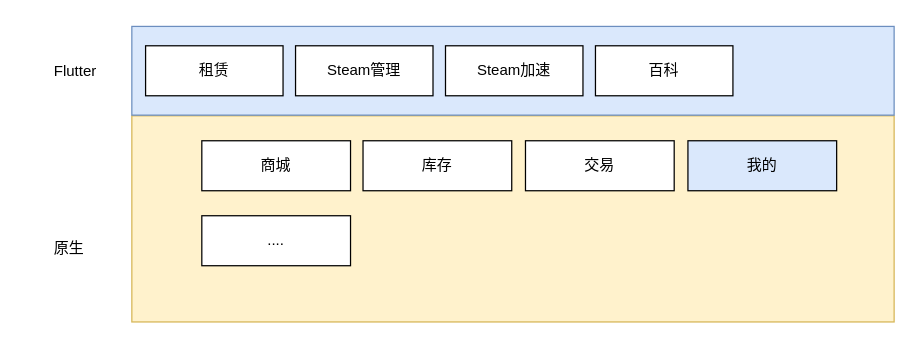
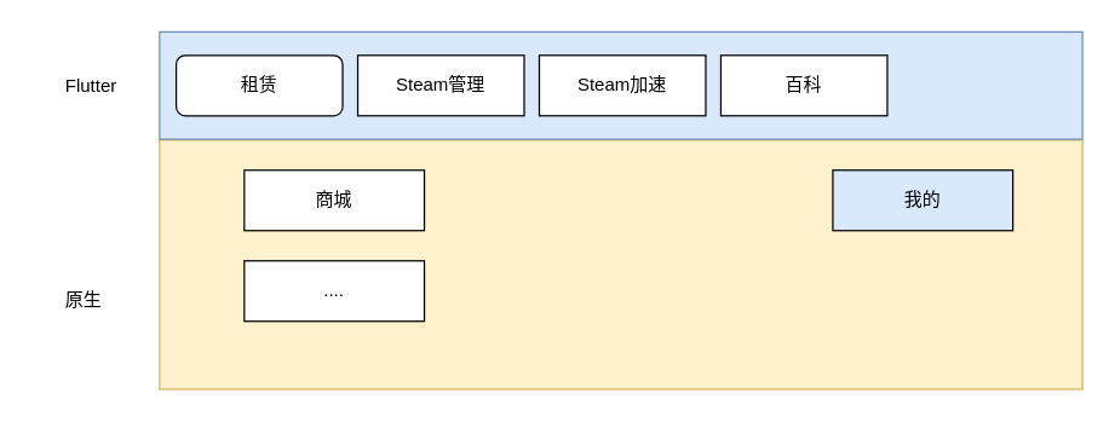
- <mxCell id="4" value="租赁" style="rounded=0;whiteSpace=wrap;html=1;" vertex="1" parent="1"><mxGeometry x="116" y="36" width="110" height="40" as="geometry" /></mxCell>
+ <mxCell id="4" value="租赁" style="whiteSpace=wrap;html=1;rounded=1;" vertex="1" parent="1"><mxGeometry x="116" y="36" width="110" height="40" as="geometry" /></mxCell>
- <mxCell id="9" value="库存" style="rounded=0;whiteSpace=wrap;html=1;" vertex="1" parent="1"><mxGeometry x="290" y="112" width="119" height="40" as="geometry" /></mxCell>
- <mxCell id="10" value="交易" style="rounded=0;whiteSpace=wrap;html=1;" vertex="1" parent="1"><mxGeometry x="420" y="112" width="119" height="40" as="geometry" /></mxCell>
